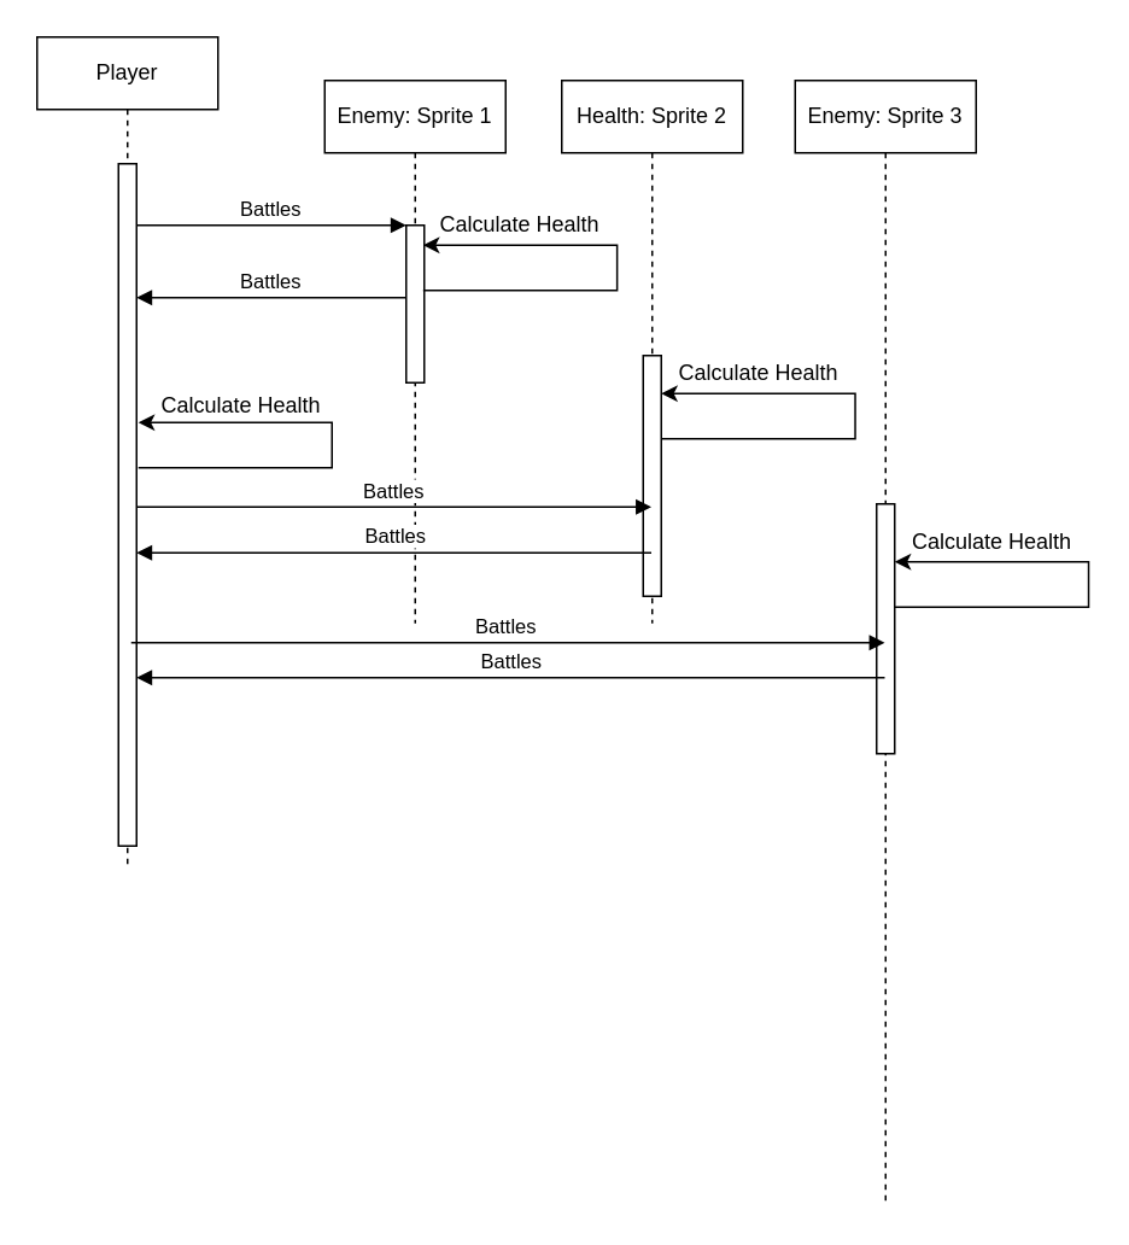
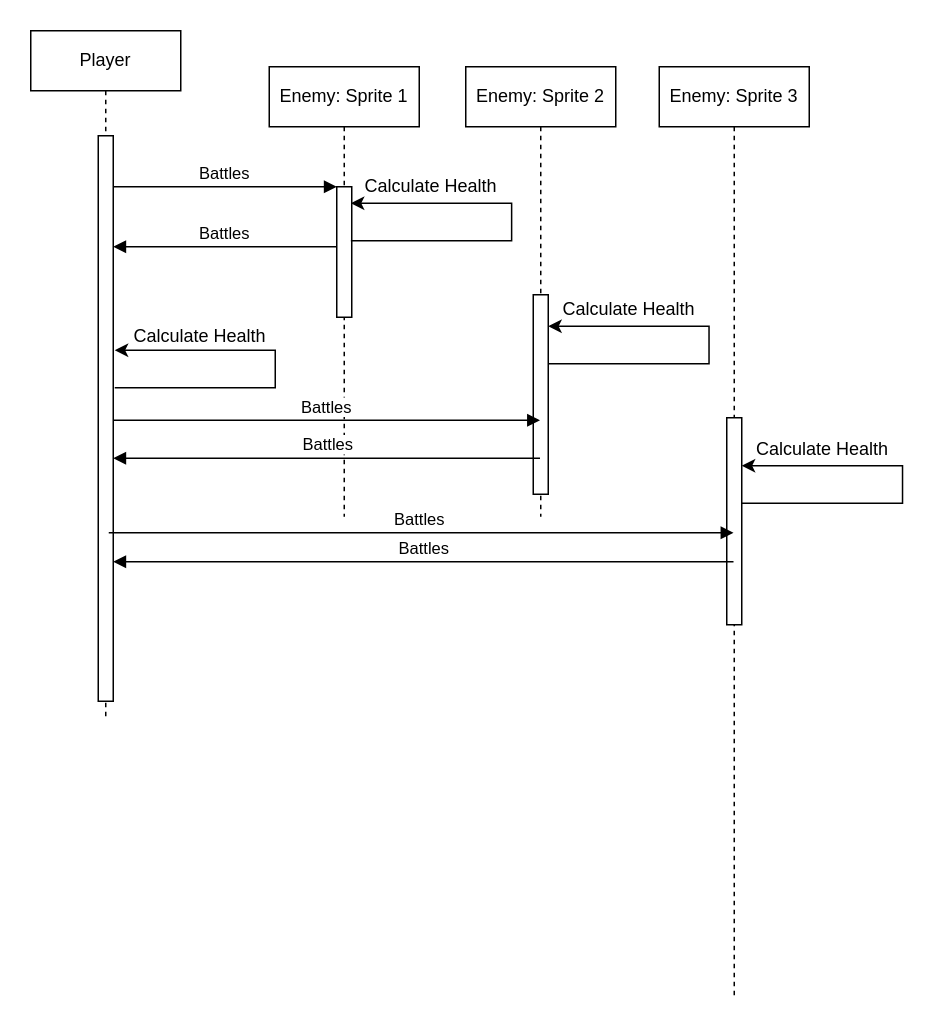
- <mxCell id="8" value="Health: Sprite 2" style="shape=umlLifeline;perimeter=lifelinePerimeter;whiteSpace=wrap;html=1;container=0;dropTarget=0;collapsible=0;recursiveResize=0;outlineConnect=0;portConstraint=eastwest;newEdgeStyle={&quot;edgeStyle&quot;:&quot;elbowEdgeStyle&quot;,&quot;elbow&quot;:&quot;vertical&quot;,&quot;curved&quot;:0,&quot;rounded&quot;:0};" parent="1" vertex="1"><mxGeometry x="310" y="44" width="100" height="300" as="geometry" /></mxCell>
+ <mxCell id="8" value="Enemy: Sprite 2" style="shape=umlLifeline;perimeter=lifelinePerimeter;whiteSpace=wrap;html=1;container=0;dropTarget=0;collapsible=0;recursiveResize=0;outlineConnect=0;portConstraint=eastwest;newEdgeStyle={&quot;edgeStyle&quot;:&quot;elbowEdgeStyle&quot;,&quot;elbow&quot;:&quot;vertical&quot;,&quot;curved&quot;:0,&quot;rounded&quot;:0};" parent="1" vertex="1"><mxGeometry x="310" y="44" width="100" height="300" as="geometry" /></mxCell>
